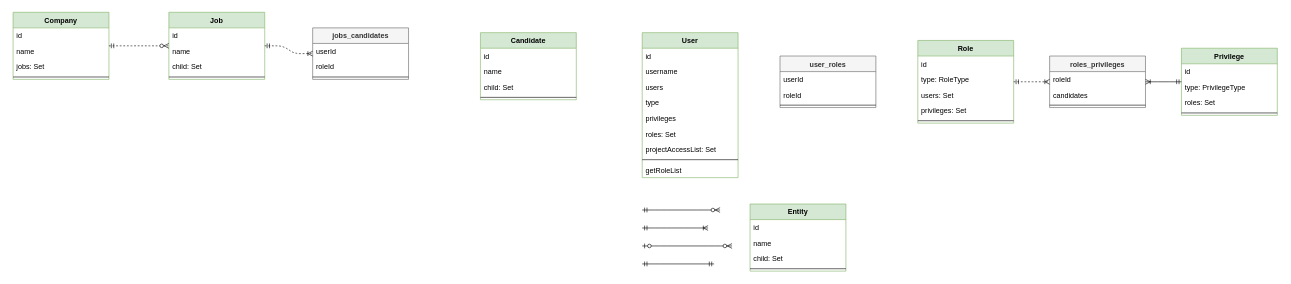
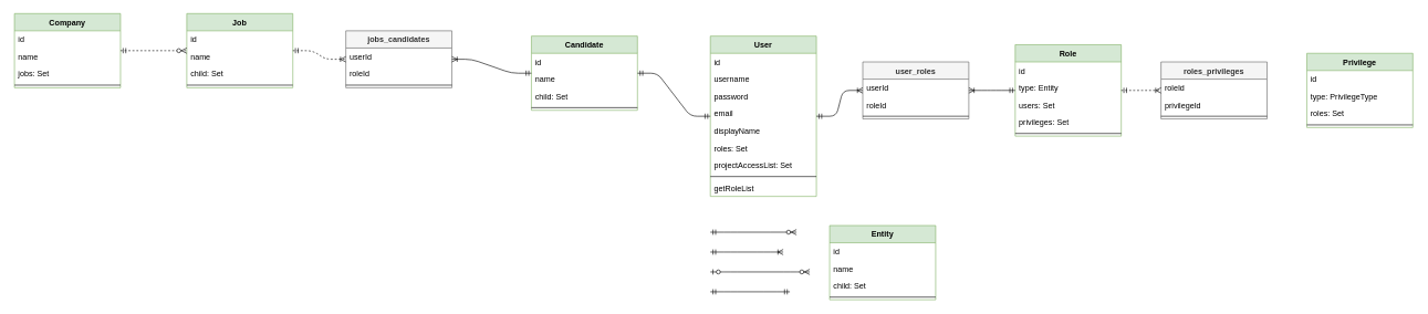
+ <mxCell id="64" value="" style="edgeStyle=entityRelationEdgeStyle;fontSize=12;html=1;endArrow=ERoneToMany;startArrow=ERmandOne;" parent="1" source="48" target="59" edge="1"><mxGeometry width="100" height="100" relative="1" as="geometry"><mxPoint x="830" y="278" as="sourcePoint" /><mxPoint x="830" y="409" as="targetPoint" /></mxGeometry></mxCell>
- <mxCell id="16" value="type: RoleType" style="text;strokeColor=none;fillColor=none;align=left;verticalAlign=top;spacingLeft=4;spacingRight=4;overflow=hidden;rotatable=0;points=[[0,0.5],[1,0.5]];portConstraint=eastwest;" parent="14" vertex="1"><mxGeometry y="52" width="160" height="26" as="geometry" /></mxCell>
+ <mxCell id="16" value="type: Entity" style="text;strokeColor=none;fillColor=none;align=left;verticalAlign=top;spacingLeft=4;spacingRight=4;overflow=hidden;rotatable=0;points=[[0,0.5],[1,0.5]];portConstraint=eastwest;" parent="14" vertex="1"><mxGeometry y="52" width="160" height="26" as="geometry" /></mxCell>
+ <mxCell id="34" value="" style="edgeStyle=entityRelationEdgeStyle;fontSize=12;html=1;endArrow=ERoneToMany;startArrow=ERmandOne;" parent="1" source="14" target="29" edge="1"><mxGeometry width="100" height="100" relative="1" as="geometry"><mxPoint x="1500" y="190" as="sourcePoint" /><mxPoint x="1460" y="283" as="targetPoint" /></mxGeometry></mxCell>
- <mxCell id="36" value="" style="edgeStyle=entityRelationEdgeStyle;fontSize=12;html=1;endArrow=ERoneToMany;startArrow=ERmandOne;" parent="1" source="20" target="25" edge="1"><mxGeometry width="100" height="100" relative="1" as="geometry"><mxPoint x="1960" y="400" as="sourcePoint" /><mxPoint x="1850" y="400" as="targetPoint" /></mxGeometry></mxCell>
+ <mxCell id="66" value="" style="edgeStyle=entityRelationEdgeStyle;fontSize=12;html=1;endArrow=ERmandOne;startArrow=ERmandOne;" parent="1" source="48" target="2" edge="1"><mxGeometry width="100" height="100" relative="1" as="geometry"><mxPoint x="730" y="430" as="sourcePoint" /><mxPoint x="850" y="430" as="targetPoint" /></mxGeometry></mxCell>
- <mxCell id="5" value="users" style="text;strokeColor=none;fillColor=none;align=left;verticalAlign=top;spacingLeft=4;spacingRight=4;overflow=hidden;rotatable=0;points=[[0,0.5],[1,0.5]];portConstraint=eastwest;" parent="2" vertex="1"><mxGeometry y="78" width="160" height="26" as="geometry" /></mxCell>
+ <mxCell id="5" value="password" style="text;strokeColor=none;fillColor=none;align=left;verticalAlign=top;spacingLeft=4;spacingRight=4;overflow=hidden;rotatable=0;points=[[0,0.5],[1,0.5]];portConstraint=eastwest;" parent="2" vertex="1"><mxGeometry y="78" width="160" height="26" as="geometry" /></mxCell>
+ <mxCell id="33" value="" style="edgeStyle=entityRelationEdgeStyle;fontSize=12;html=1;endArrow=ERoneToMany;startArrow=ERmandOne;" parent="1" source="2" target="29" edge="1"><mxGeometry width="100" height="100" relative="1" as="geometry"><mxPoint x="1320" y="220" as="sourcePoint" /><mxPoint x="1420" y="220" as="targetPoint" /></mxGeometry></mxCell>
- <mxCell id="27" value="candidates" style="text;strokeColor=none;fillColor=none;align=left;verticalAlign=top;spacingLeft=4;spacingRight=4;overflow=hidden;rotatable=0;points=[[0,0.5],[1,0.5]];portConstraint=eastwest;" parent="25" vertex="1"><mxGeometry y="52" width="160" height="26" as="geometry" /></mxCell>
+ <mxCell id="27" value="privilegeId" style="text;strokeColor=none;fillColor=none;align=left;verticalAlign=top;spacingLeft=4;spacingRight=4;overflow=hidden;rotatable=0;points=[[0,0.5],[1,0.5]];portConstraint=eastwest;" parent="25" vertex="1"><mxGeometry y="52" width="160" height="26" as="geometry" /></mxCell>
- <mxCell id="6" value="type" style="text;strokeColor=none;fillColor=none;align=left;verticalAlign=top;spacingLeft=4;spacingRight=4;overflow=hidden;rotatable=0;points=[[0,0.5],[1,0.5]];portConstraint=eastwest;" parent="2" vertex="1"><mxGeometry y="104" width="160" height="26" as="geometry" /></mxCell>
+ <mxCell id="6" value="email" style="text;strokeColor=none;fillColor=none;align=left;verticalAlign=top;spacingLeft=4;spacingRight=4;overflow=hidden;rotatable=0;points=[[0,0.5],[1,0.5]];portConstraint=eastwest;" parent="2" vertex="1"><mxGeometry y="104" width="160" height="26" as="geometry" /></mxCell>
- <mxCell id="7" value="privileges" style="text;strokeColor=none;fillColor=none;align=left;verticalAlign=top;spacingLeft=4;spacingRight=4;overflow=hidden;rotatable=0;points=[[0,0.5],[1,0.5]];portConstraint=eastwest;" parent="2" vertex="1"><mxGeometry y="130" width="160" height="26" as="geometry" /></mxCell>
+ <mxCell id="7" value="displayName" style="text;strokeColor=none;fillColor=none;align=left;verticalAlign=top;spacingLeft=4;spacingRight=4;overflow=hidden;rotatable=0;points=[[0,0.5],[1,0.5]];portConstraint=eastwest;" parent="2" vertex="1"><mxGeometry y="130" width="160" height="26" as="geometry" /></mxCell>
